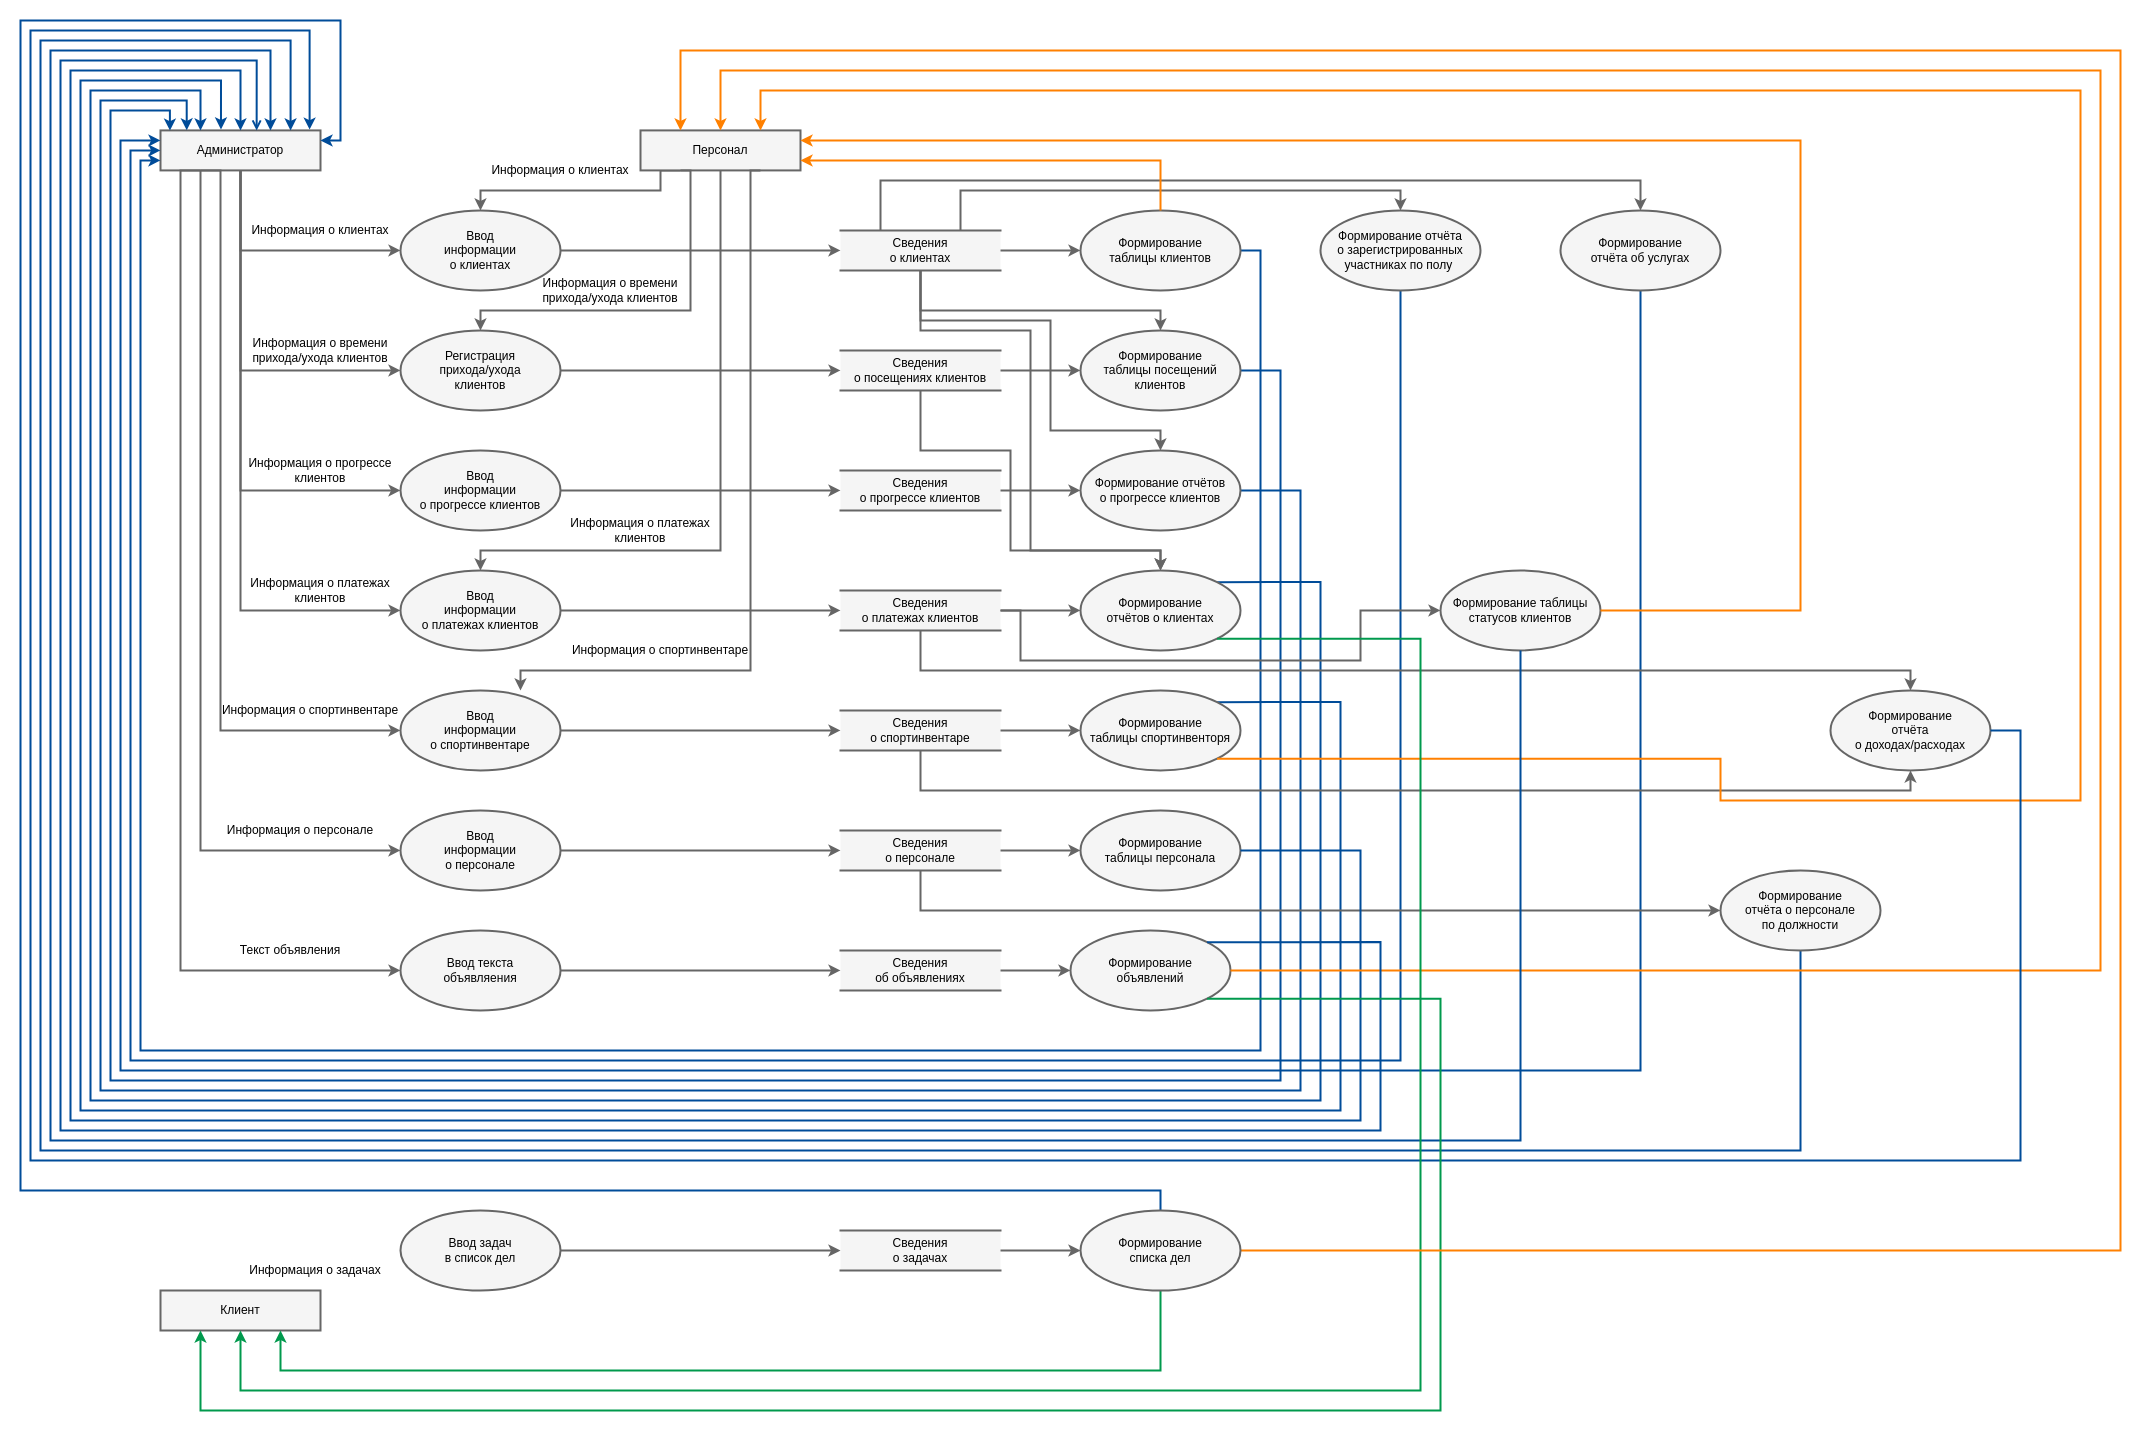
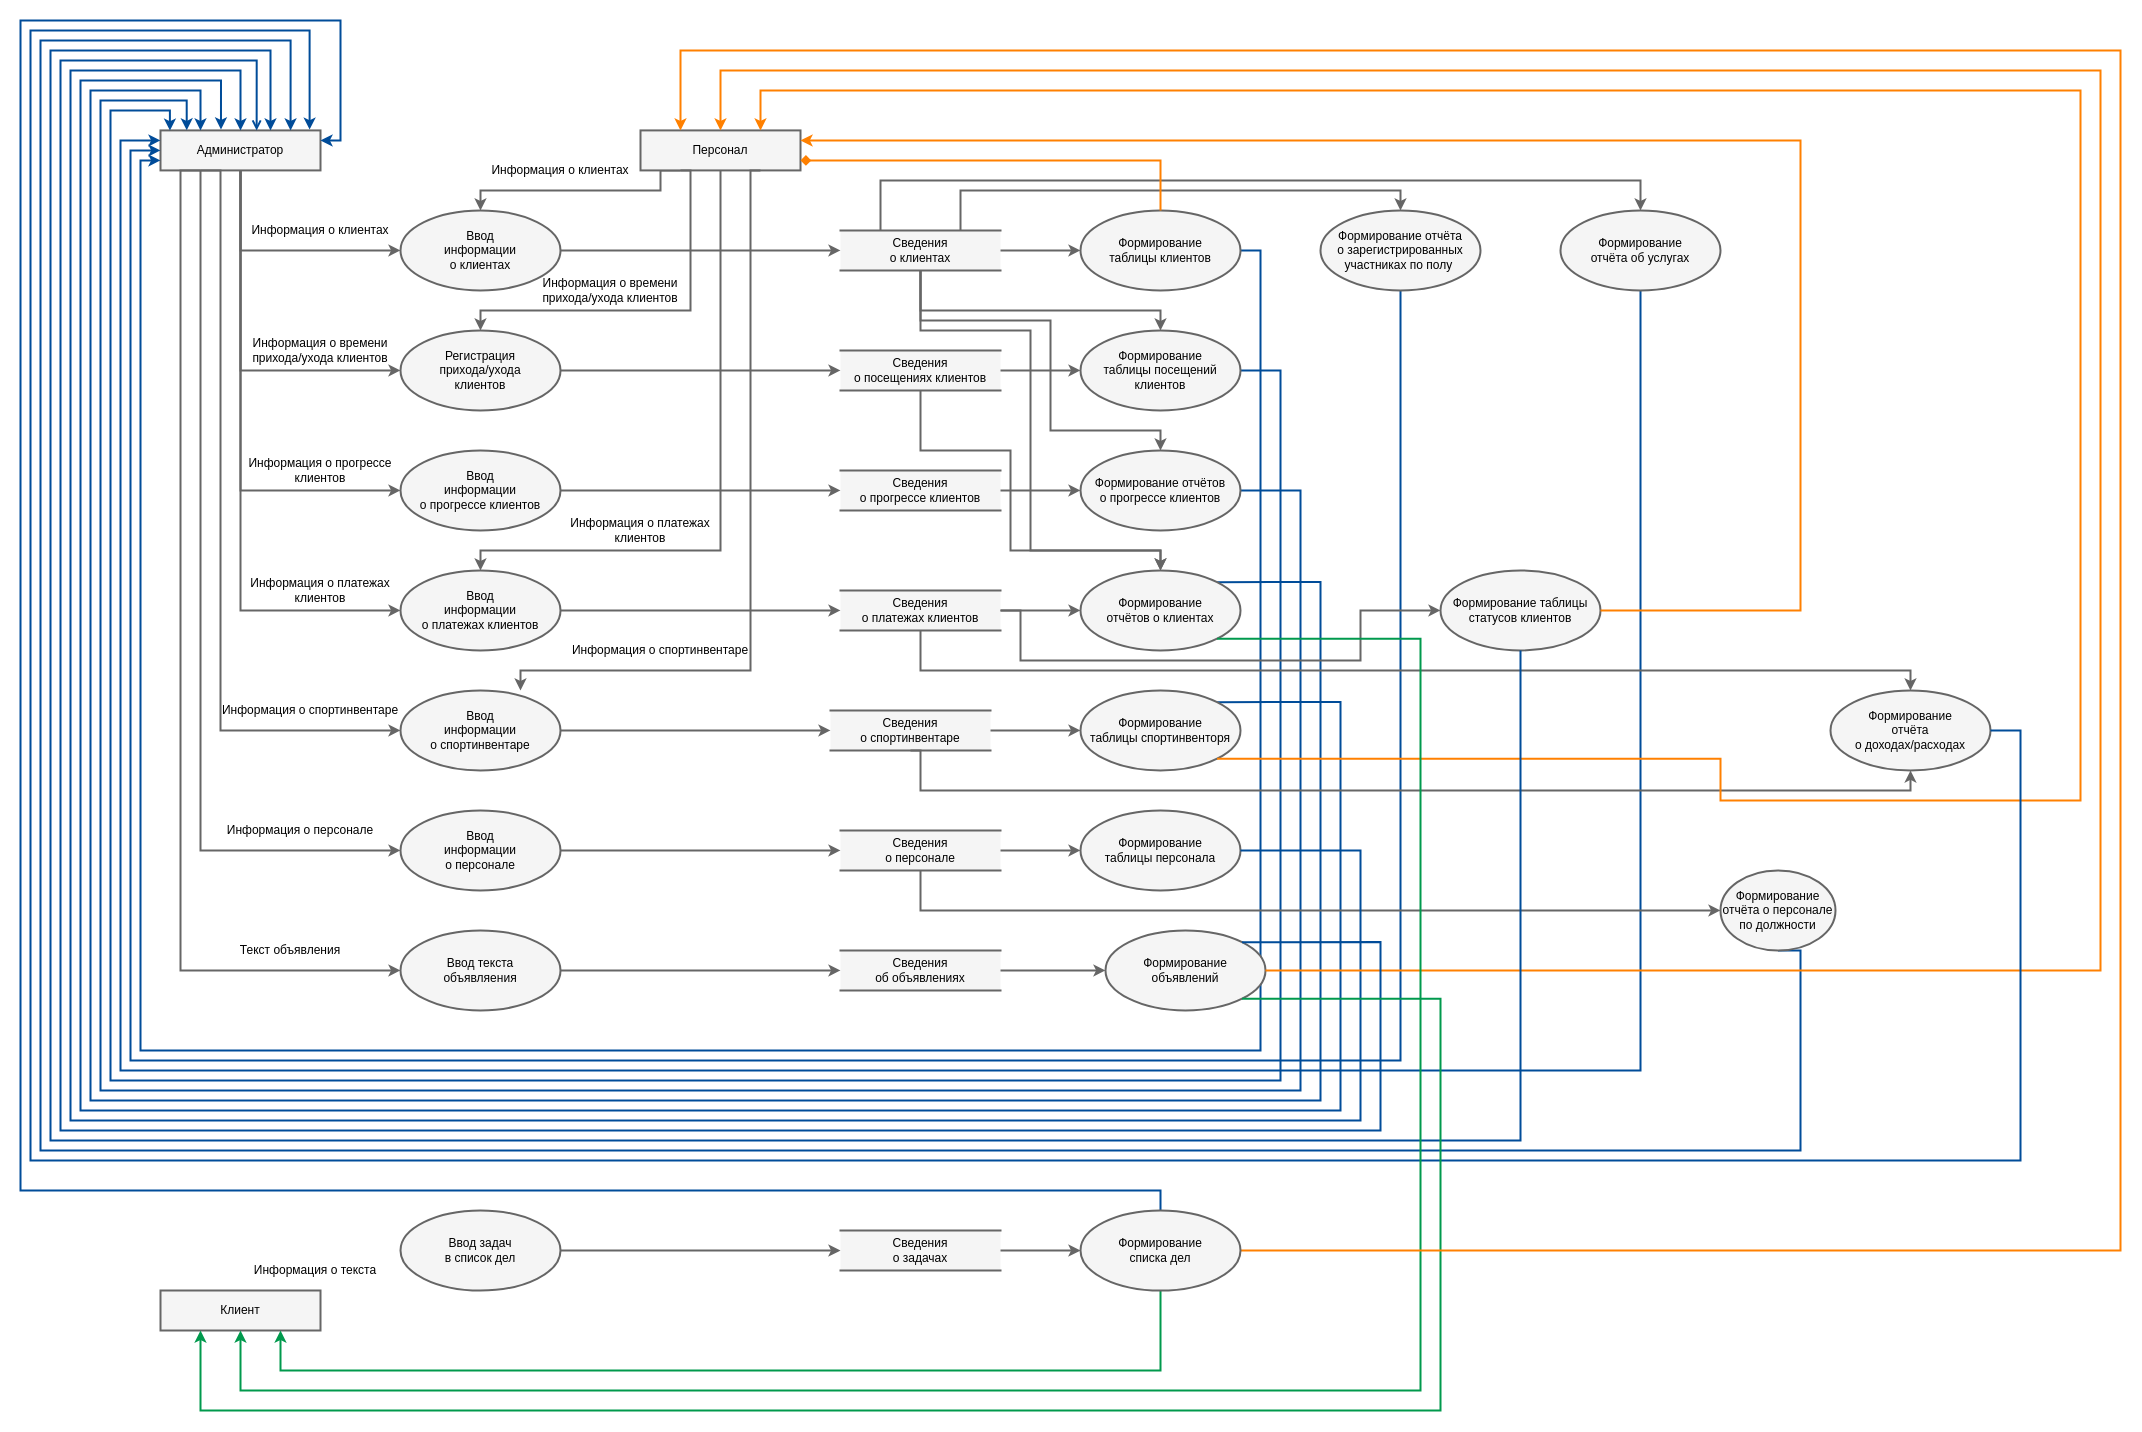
- <mxCell id="80" style="edgeStyle=orthogonalEdgeStyle;rounded=0;orthogonalLoop=1;jettySize=auto;html=1;exitX=0.5;exitY=0;exitDx=0;exitDy=0;entryX=1;entryY=0.75;entryDx=0;entryDy=0;fillColor=#e1d5e7;strokeColor=#FF8000;strokeWidth=2;" parent="2" source="42" target="78" edge="1"><mxGeometry relative="1" as="geometry" /></mxCell>
+ <mxCell id="80" style="edgeStyle=orthogonalEdgeStyle;rounded=0;orthogonalLoop=1;jettySize=auto;html=1;exitX=0.5;exitY=0;exitDx=0;exitDy=0;entryX=1;entryY=0.75;entryDx=0;entryDy=0;fillColor=#e1d5e7;strokeColor=#FF8000;strokeWidth=2;endArrow=diamond;" parent="2" source="42" target="78" edge="1"><mxGeometry relative="1" as="geometry" /></mxCell>
- <mxCell id="31" value="Сведения&lt;br&gt;о спортинвентаре" style="shape=partialRectangle;whiteSpace=wrap;html=1;left=0;right=0;fillColor=#f5f5f5;strokeColor=#666666;strokeWidth=2;fontColor=#000000;" parent="2" vertex="1"><mxGeometry x="820" y="689.92" width="160" height="40" as="geometry" /></mxCell>
+ <mxCell id="31" value="Сведения&lt;br&gt;о спортинвентаре" style="shape=partialRectangle;whiteSpace=wrap;html=1;left=0;right=0;fillColor=#f5f5f5;strokeColor=#666666;strokeWidth=2;fontColor=#000000;" parent="2" vertex="1"><mxGeometry x="810" y="689.92" width="160" height="40" as="geometry" /></mxCell>
- <mxCell id="68" value="Формирование&lt;br&gt;отчёта о персонале&lt;br&gt;по должности" style="ellipse;whiteSpace=wrap;html=1;fillColor=#f5f5f5;strokeColor=#666666;strokeWidth=2;fontColor=#000000;" parent="2" vertex="1"><mxGeometry x="1700" y="849.92" width="160" height="80" as="geometry" /></mxCell>
+ <mxCell id="68" value="Формирование&lt;br&gt;отчёта о персонале&lt;br&gt;по должности" style="ellipse;whiteSpace=wrap;html=1;fillColor=#f5f5f5;strokeColor=#666666;strokeWidth=2;fontColor=#000000;" parent="2" vertex="1"><mxGeometry x="1700" y="849.92" width="115" height="80" as="geometry" /></mxCell>
- <mxCell id="70" value="Формирование&lt;br&gt;объявлений" style="ellipse;whiteSpace=wrap;html=1;fillColor=#f5f5f5;strokeColor=#666666;strokeWidth=2;fontColor=#000000;" parent="2" vertex="1"><mxGeometry x="1050" y="909.92" width="160" height="80" as="geometry" /></mxCell>
+ <mxCell id="70" value="Формирование&lt;br&gt;объявлений" style="ellipse;whiteSpace=wrap;html=1;fillColor=#f5f5f5;strokeColor=#666666;strokeWidth=2;fontColor=#000000;" parent="2" vertex="1"><mxGeometry x="1085" y="909.92" width="160" height="80" as="geometry" /></mxCell>
- <mxCell id="98" value="Информация о задачах" style="text;html=1;strokeColor=none;fillColor=none;align=center;verticalAlign=middle;whiteSpace=wrap;rounded=0;fontColor=#000000;" parent="2" vertex="1"><mxGeometry x="220" y="1230" width="150" height="40" as="geometry" /></mxCell>
+ <mxCell id="98" value="Информация о текста" style="text;html=1;strokeColor=none;fillColor=none;align=center;verticalAlign=middle;whiteSpace=wrap;rounded=0;fontColor=#000000;" parent="2" vertex="1"><mxGeometry x="220" y="1230" width="150" height="40" as="geometry" /></mxCell>
